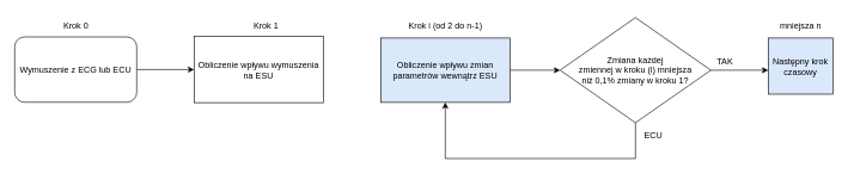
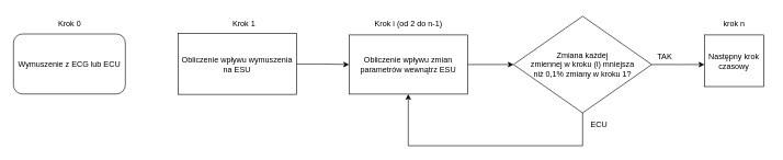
- <mxCell id="17" value="mniejsza n" style="text;html=1;strokeColor=none;fillColor=none;align=center;verticalAlign=middle;whiteSpace=wrap;rounded=0;" vertex="1" parent="1"><mxGeometry x="1062.5" y="20.38" width="105" height="30" as="geometry" /></mxCell>
+ <mxCell id="17" value="krok n" style="text;html=1;strokeColor=none;fillColor=none;align=center;verticalAlign=middle;whiteSpace=wrap;rounded=0;" vertex="1" parent="1"><mxGeometry x="1062.5" y="20.38" width="105" height="30" as="geometry" /></mxCell>
- <mxCell id="16" value="Następny krok czasowy" style="rounded=0;whiteSpace=wrap;html=1;fillColor=#dae8fc;" vertex="1" parent="1"><mxGeometry x="1070" y="52.5" width="90" height="78.5" as="geometry" /></mxCell>
+ <mxCell id="16" value="Następny krok czasowy" style="rounded=0;whiteSpace=wrap;html=1;" vertex="1" parent="1"><mxGeometry x="1070" y="52.5" width="90" height="78.5" as="geometry" /></mxCell>
- <mxCell id="2" value="" style="edgeStyle=orthogonalEdgeStyle;rounded=0;orthogonalLoop=1;jettySize=auto;html=1;" edge="1" parent="1" source="3" target="5"><mxGeometry relative="1" as="geometry" /></mxCell>
+ <mxCell id="4" value="" style="edgeStyle=orthogonalEdgeStyle;rounded=0;orthogonalLoop=1;jettySize=auto;html=1;" edge="1" parent="1" source="5" target="7"><mxGeometry relative="1" as="geometry" /></mxCell>
- <mxCell id="7" value="Obliczenie wpływu zmian parametrów wewnątrz ESU" style="rounded=0;whiteSpace=wrap;html=1;fillColor=#dae8fc;" vertex="1" parent="1"><mxGeometry x="530" y="52.5" width="180" height="90" as="geometry" /></mxCell>
+ <mxCell id="7" value="Obliczenie wpływu zmian parametrów wewnątrz ESU" style="rounded=0;whiteSpace=wrap;html=1;" vertex="1" parent="1"><mxGeometry x="530" y="52.5" width="180" height="90" as="geometry" /></mxCell>
